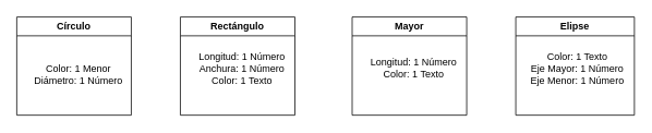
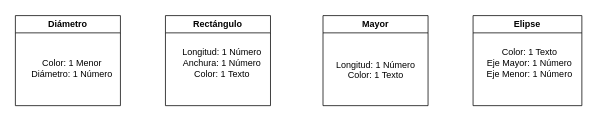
- <mxCell id="2" value="Círculo" style="swimlane;whiteSpace=wrap;html=1;" vertex="1" parent="1"><mxGeometry x="20" y="20" width="140" height="120" as="geometry" /></mxCell>
+ <mxCell id="2" value="Diámetro" style="swimlane;whiteSpace=wrap;html=1;" vertex="1" parent="1"><mxGeometry x="20" y="20" width="140" height="120" as="geometry" /></mxCell>
- <mxCell id="7" value="Longitud: 1 Número&lt;br/&gt;Color: 1 Texto&lt;br&gt;&amp;nbsp;" style="text;html=1;align=center;verticalAlign=middle;resizable=0;points=[];autosize=1;strokeColor=none;fillColor=none;" vertex="1" parent="6"><mxGeometry x="10" y="40" width="130" height="60" as="geometry" /></mxCell>
+ <mxCell id="7" value="Longitud: 1 Número&lt;br/&gt;Color: 1 Texto&lt;br&gt;&amp;nbsp;" style="text;html=1;align=center;verticalAlign=middle;resizable=0;points=[];autosize=1;strokeColor=none;fillColor=none;" vertex="1" parent="6"><mxGeometry x="5" y="50" width="130" height="60" as="geometry" /></mxCell>
